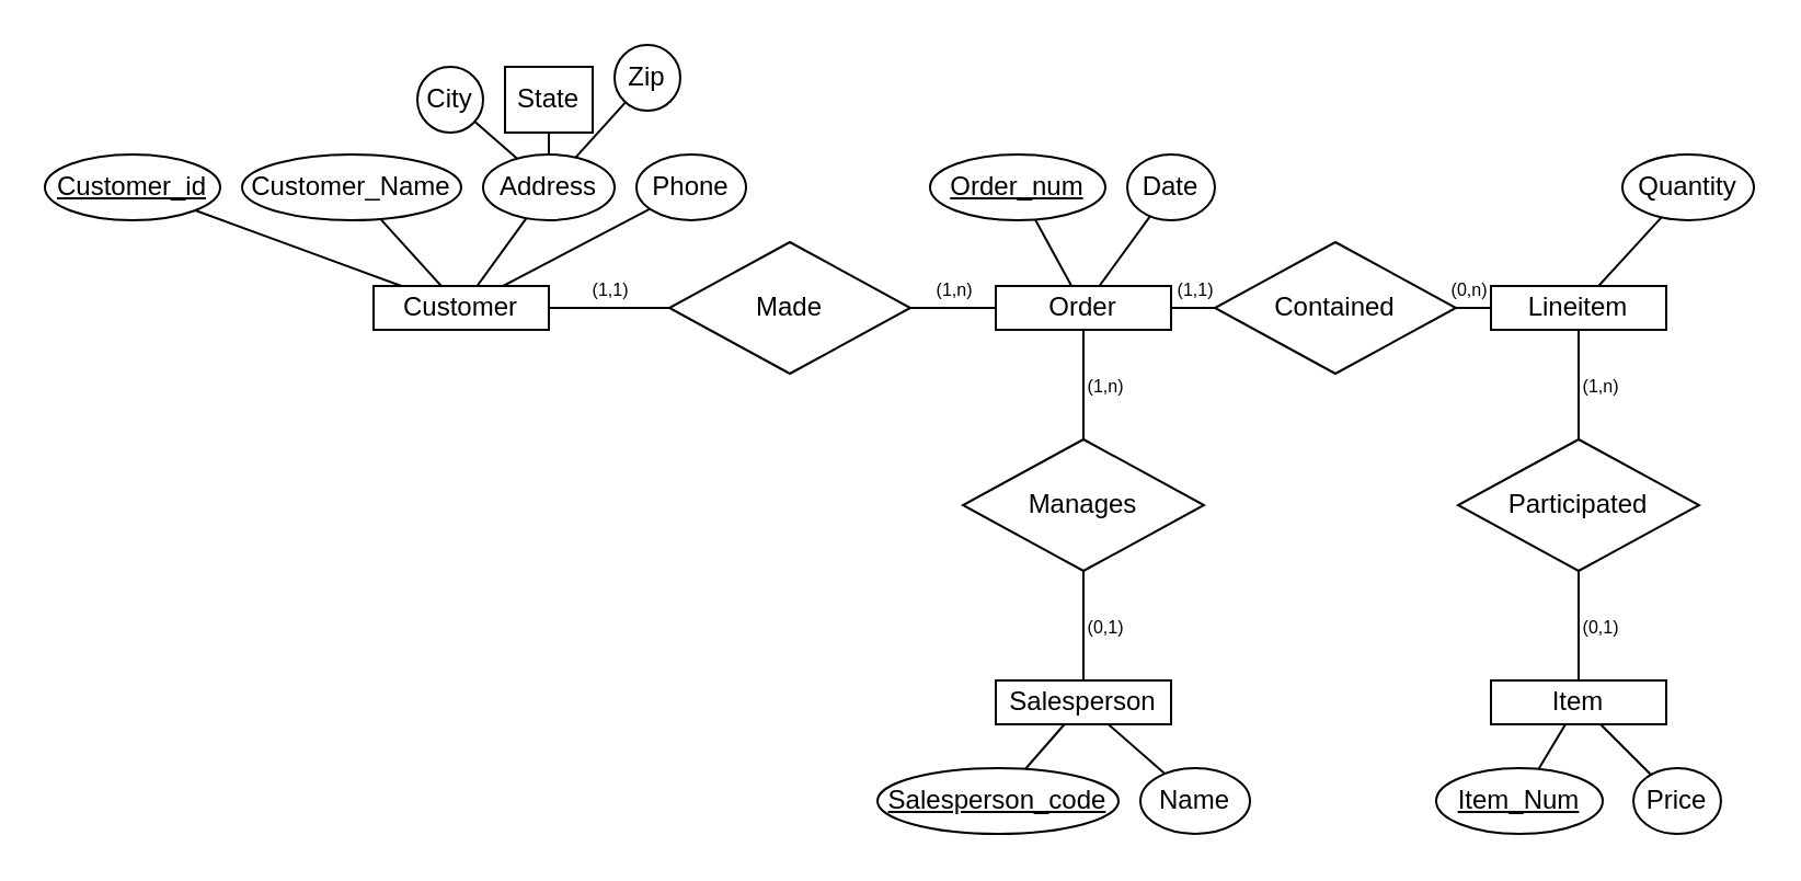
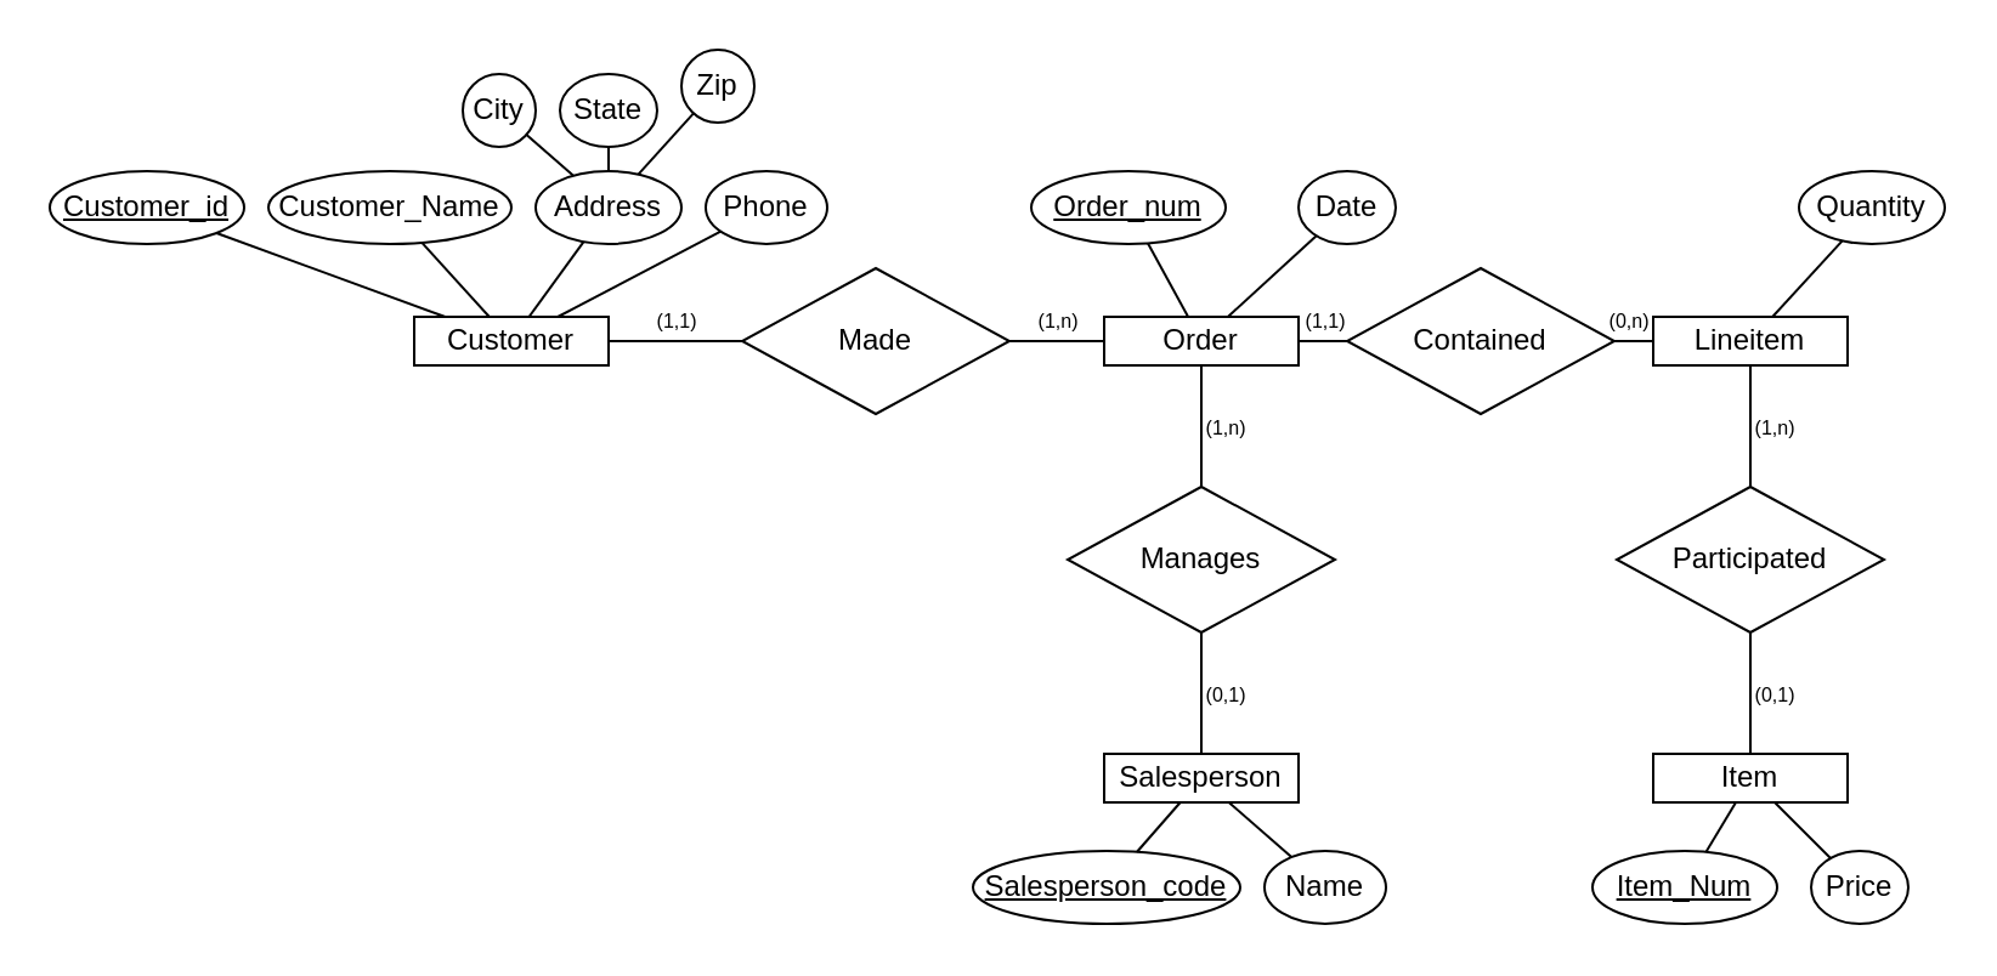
- <mxCell id="10" value="State" style="whiteSpace=wrap;html=1;rounded=0;" vertex="1" parent="1"><mxGeometry x="230" y="30" width="40" height="30" as="geometry" /></mxCell>
+ <mxCell id="10" value="State" style="ellipse;whiteSpace=wrap;html=1;" vertex="1" parent="1"><mxGeometry x="230" y="30" width="40" height="30" as="geometry" /></mxCell>
- <mxCell id="23" value="Date" style="ellipse;whiteSpace=wrap;html=1;strokeColor=default;align=center;verticalAlign=middle;fontFamily=Helvetica;fontSize=12;fontColor=default;fillColor=default;" vertex="1" parent="1"><mxGeometry x="514" y="70" width="40" height="30" as="geometry" /></mxCell>
+ <mxCell id="23" value="Date" style="ellipse;whiteSpace=wrap;html=1;strokeColor=default;align=center;verticalAlign=middle;fontFamily=Helvetica;fontSize=12;fontColor=default;fillColor=default;" vertex="1" parent="1"><mxGeometry x="534" y="70" width="40" height="30" as="geometry" /></mxCell>
